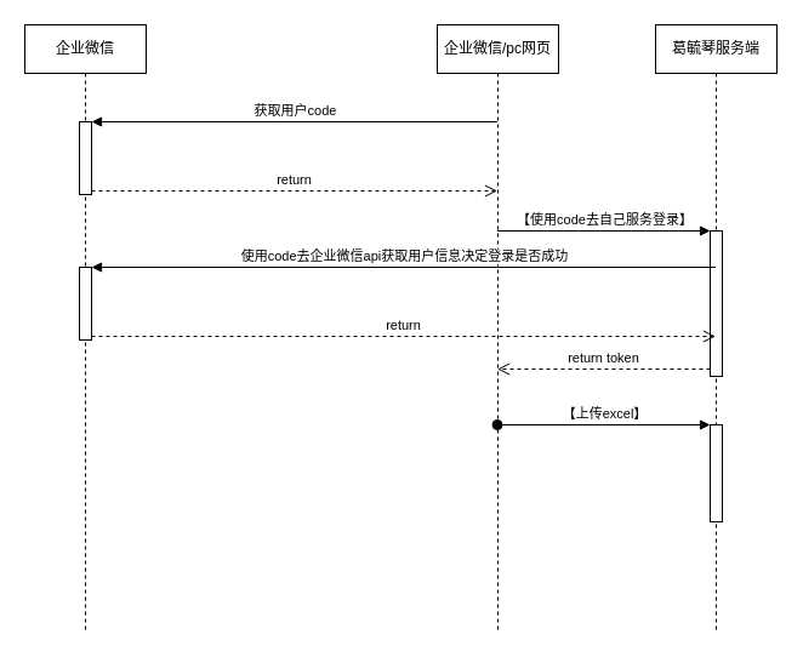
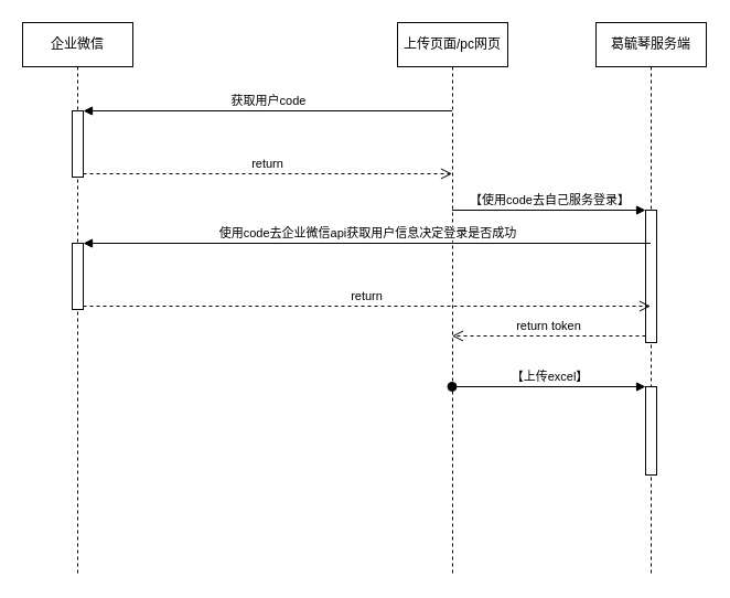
- <mxCell id="5" value="&lt;span&gt;企业微信/pc网页&lt;/span&gt;" style="shape=umlLifeline;perimeter=lifelinePerimeter;whiteSpace=wrap;html=1;container=1;collapsible=0;recursiveResize=0;outlineConnect=0;" parent="1" vertex="1"><mxGeometry x="360" y="20" width="100" height="500" as="geometry" /></mxCell>
+ <mxCell id="5" value="&lt;span&gt;上传页面/pc网页&lt;/span&gt;" style="shape=umlLifeline;perimeter=lifelinePerimeter;whiteSpace=wrap;html=1;container=1;collapsible=0;recursiveResize=0;outlineConnect=0;" parent="1" vertex="1"><mxGeometry x="360" y="20" width="100" height="500" as="geometry" /></mxCell>
